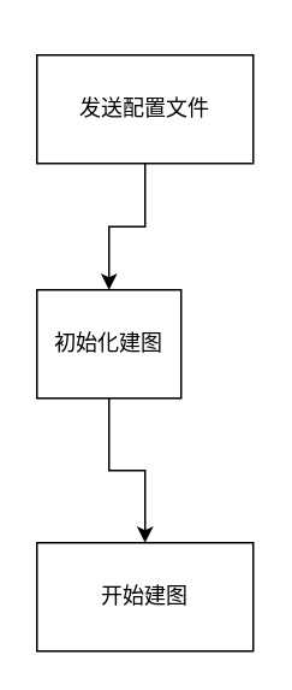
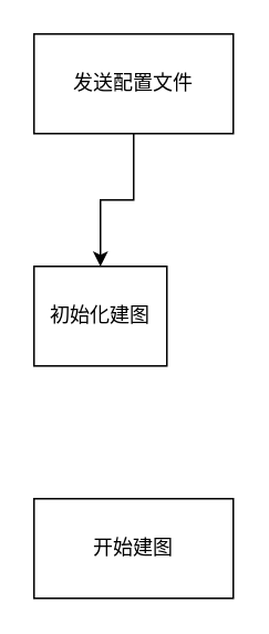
- <mxCell id="3" value="发送配置文件" style="whiteSpace=wrap;html=1;" vertex="1" parent="1"><mxGeometry x="20" y="30" width="120" height="60" as="geometry" /></mxCell>
+ <mxCell id="3" value="发送配置文件" style="whiteSpace=wrap;html=1;" vertex="1" parent="1"><mxGeometry x="20" y="20" width="120" height="60" as="geometry" /></mxCell>
- <mxCell id="4" value="" style="edgeStyle=orthogonalEdgeStyle;rounded=0;orthogonalLoop=1;jettySize=auto;html=1;" edge="1" parent="1" source="5" target="6"><mxGeometry relative="1" as="geometry" /></mxCell>
